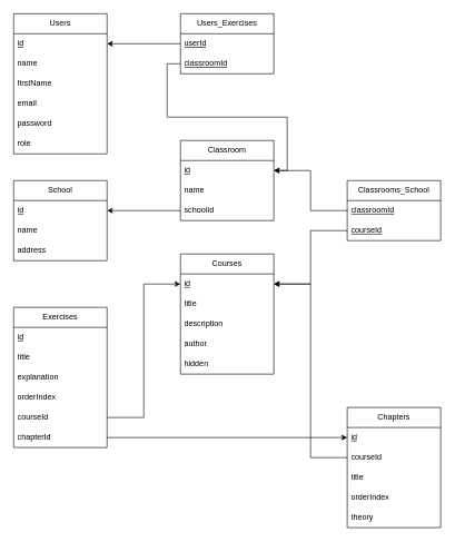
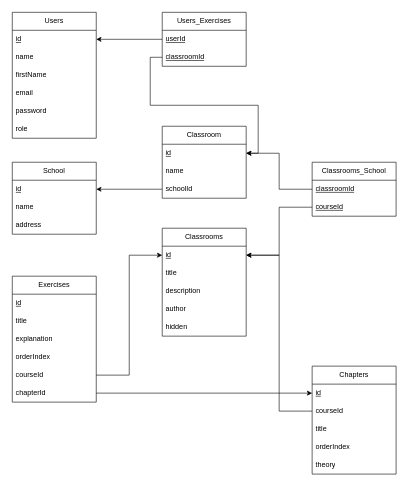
- <mxCell id="13" value="Courses" style="swimlane;fontStyle=0;childLayout=stackLayout;horizontal=1;startSize=30;horizontalStack=0;resizeParent=1;resizeParentMax=0;resizeLast=0;collapsible=1;marginBottom=0;whiteSpace=wrap;html=1;" vertex="1" parent="1"><mxGeometry x="270" y="380" width="140" height="180" as="geometry" /></mxCell>
+ <mxCell id="13" value="Classrooms" style="swimlane;fontStyle=0;childLayout=stackLayout;horizontal=1;startSize=30;horizontalStack=0;resizeParent=1;resizeParentMax=0;resizeLast=0;collapsible=1;marginBottom=0;whiteSpace=wrap;html=1;" vertex="1" parent="1"><mxGeometry x="270" y="380" width="140" height="180" as="geometry" /></mxCell>
